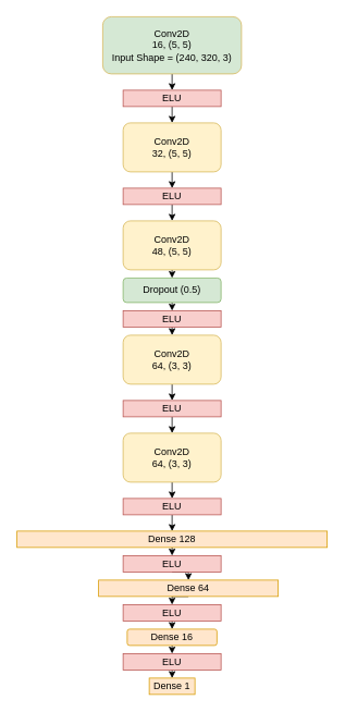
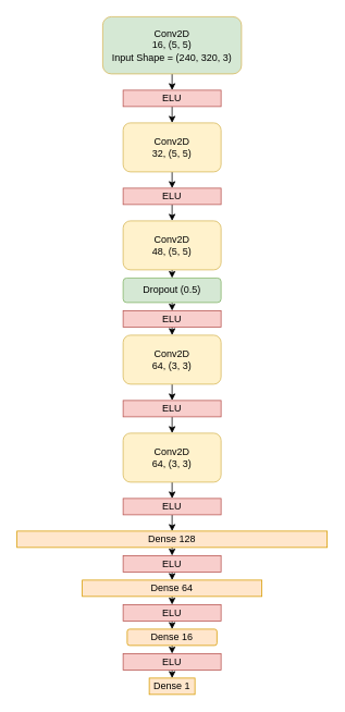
- <mxCell id="27" value="Dense 64" style="rounded=0;whiteSpace=wrap;html=1;fillColor=#ffe6cc;strokeColor=#d79b00;" vertex="1" parent="1"><mxGeometry x="120" y="710" width="220" height="20" as="geometry" /></mxCell>
+ <mxCell id="27" value="Dense 64" style="rounded=0;whiteSpace=wrap;html=1;fillColor=#ffe6cc;strokeColor=#d79b00;" vertex="1" parent="1"><mxGeometry x="100" y="710" width="220" height="20" as="geometry" /></mxCell>
